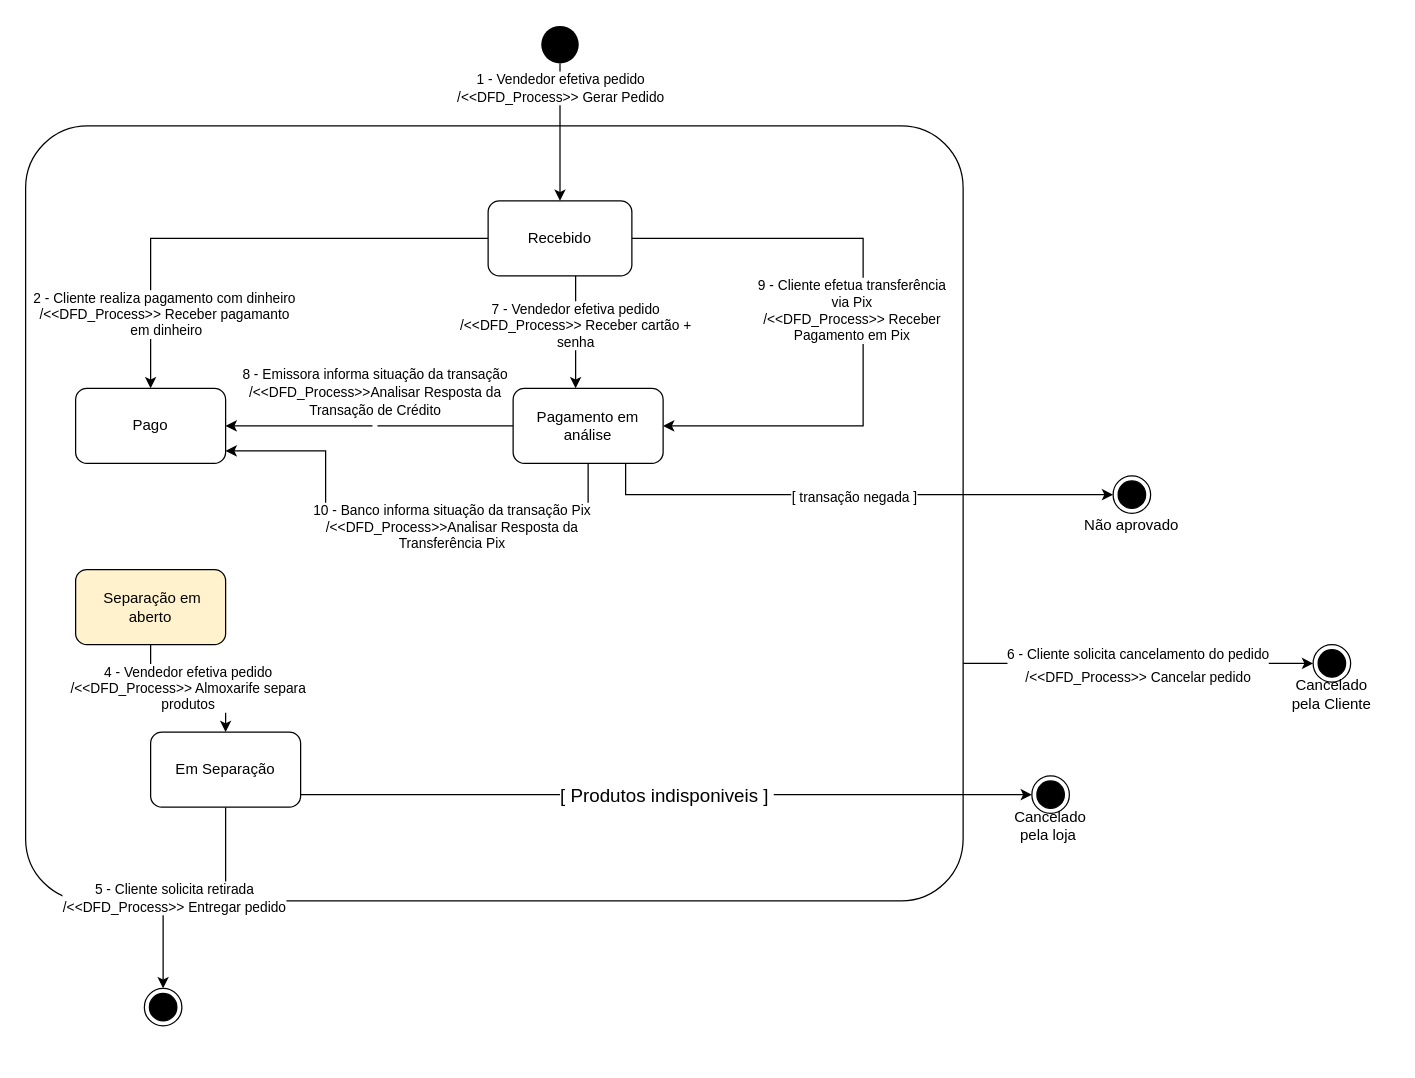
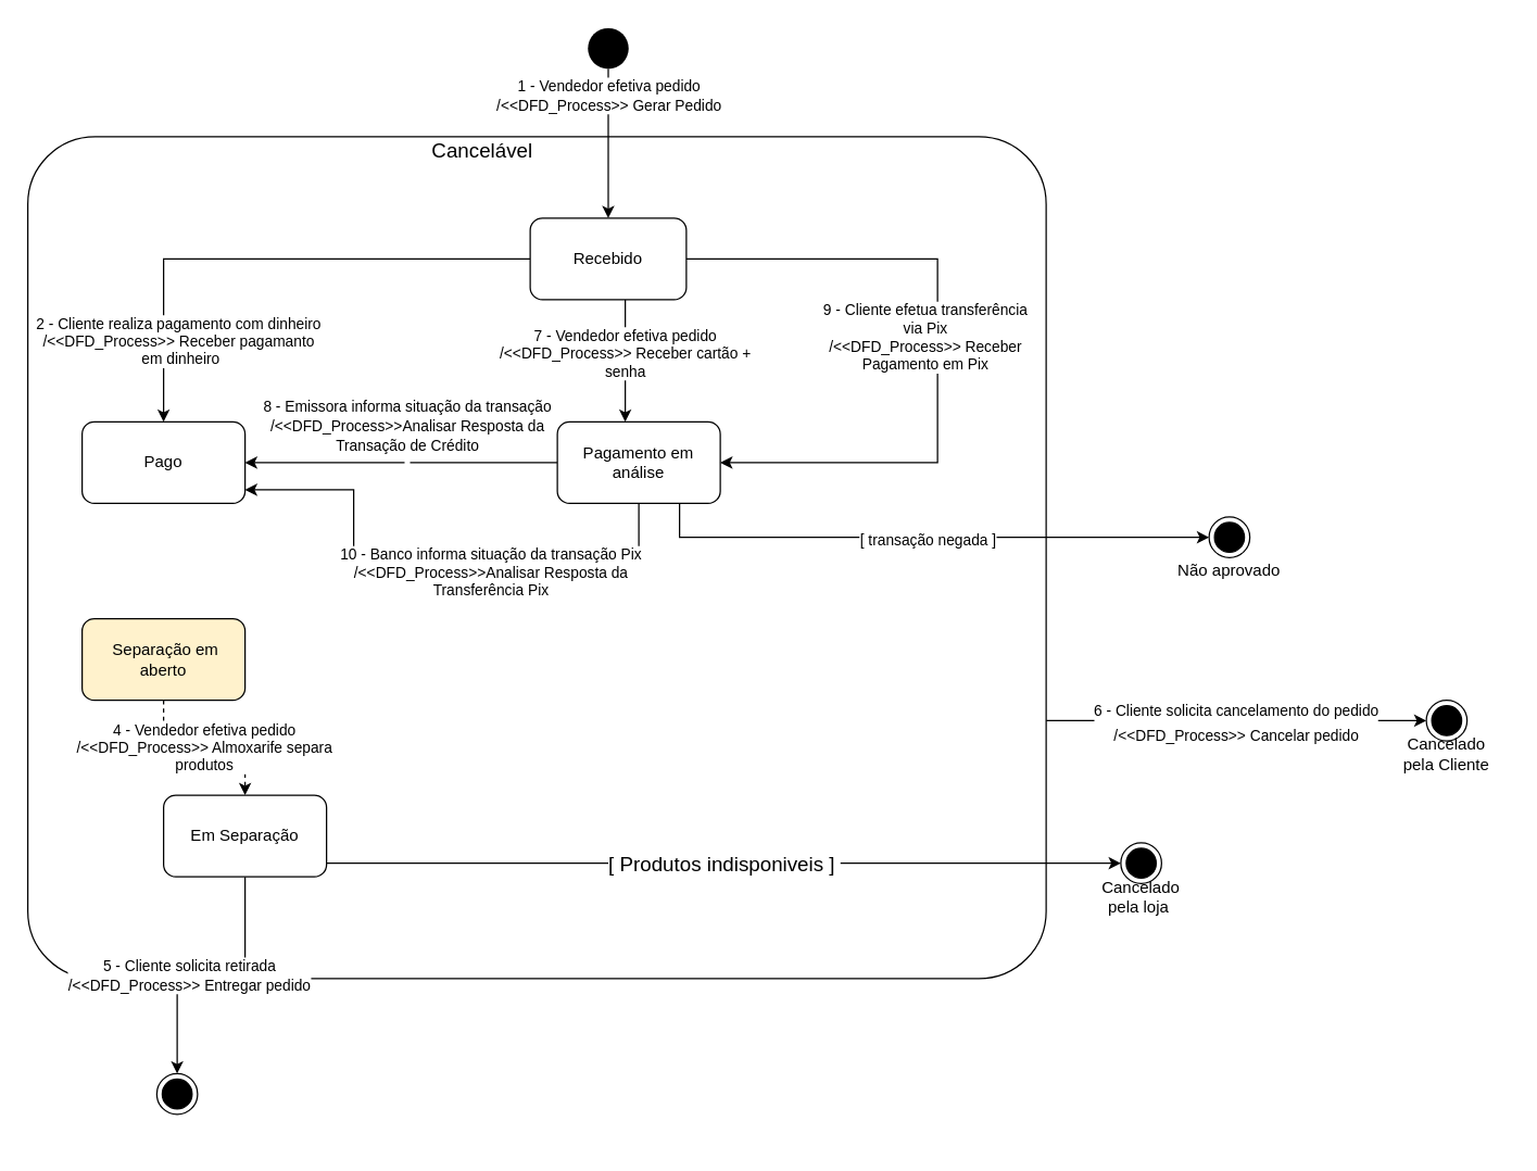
+ <mxCell id="23" value="Cancelável" style="text;html=1;strokeColor=none;fillColor=none;align=center;verticalAlign=middle;whiteSpace=wrap;rounded=0;fontSize=15;" parent="1" vertex="1"><mxGeometry x="290" y="100" width="130" height="20" as="geometry" /></mxCell>
- <mxCell id="18" value="&lt;span style=&quot;color: rgb(0 , 0 , 0) ; font-family: &amp;#34;helvetica&amp;#34; ; font-size: 11px ; font-style: normal ; font-weight: 400 ; letter-spacing: normal ; text-align: center ; text-indent: 0px ; text-transform: none ; word-spacing: 0px ; background-color: rgb(255 , 255 , 255) ; display: inline ; float: none&quot;&gt;4 - Vendedor efetiva pedido&lt;/span&gt;&lt;br style=&quot;color: rgb(0 , 0 , 0) ; font-family: &amp;#34;helvetica&amp;#34; ; font-size: 11px ; font-style: normal ; font-weight: 400 ; letter-spacing: normal ; text-align: center ; text-indent: 0px ; text-transform: none ; word-spacing: 0px&quot;&gt;&lt;span style=&quot;color: rgb(0 , 0 , 0) ; font-family: &amp;#34;helvetica&amp;#34; ; font-size: 11px ; font-style: normal ; font-weight: 400 ; letter-spacing: normal ; text-align: center ; text-indent: 0px ; text-transform: none ; word-spacing: 0px ; background-color: rgb(255 , 255 , 255) ; display: inline ; float: none&quot;&gt;/&amp;lt;&amp;lt;DFD_Process&amp;gt;&amp;gt; Almoxarife separa &lt;br&gt;produtos&lt;/span&gt;" style="edgeStyle=orthogonalEdgeStyle;rounded=0;orthogonalLoop=1;jettySize=auto;html=1;" parent="1" source="19" target="22" edge="1"><mxGeometry relative="1" as="geometry" /></mxCell>
+ <mxCell id="18" value="&lt;span style=&quot;color: rgb(0 , 0 , 0) ; font-family: &amp;#34;helvetica&amp;#34; ; font-size: 11px ; font-style: normal ; font-weight: 400 ; letter-spacing: normal ; text-align: center ; text-indent: 0px ; text-transform: none ; word-spacing: 0px ; background-color: rgb(255 , 255 , 255) ; display: inline ; float: none&quot;&gt;4 - Vendedor efetiva pedido&lt;/span&gt;&lt;br style=&quot;color: rgb(0 , 0 , 0) ; font-family: &amp;#34;helvetica&amp;#34; ; font-size: 11px ; font-style: normal ; font-weight: 400 ; letter-spacing: normal ; text-align: center ; text-indent: 0px ; text-transform: none ; word-spacing: 0px&quot;&gt;&lt;span style=&quot;color: rgb(0 , 0 , 0) ; font-family: &amp;#34;helvetica&amp;#34; ; font-size: 11px ; font-style: normal ; font-weight: 400 ; letter-spacing: normal ; text-align: center ; text-indent: 0px ; text-transform: none ; word-spacing: 0px ; background-color: rgb(255 , 255 , 255) ; display: inline ; float: none&quot;&gt;/&amp;lt;&amp;lt;DFD_Process&amp;gt;&amp;gt; Almoxarife separa &lt;br&gt;produtos&lt;/span&gt;" style="edgeStyle=orthogonalEdgeStyle;rounded=0;orthogonalLoop=1;jettySize=auto;html=1;dashed=1;" parent="1" source="19" target="22" edge="1"><mxGeometry relative="1" as="geometry" /></mxCell>
